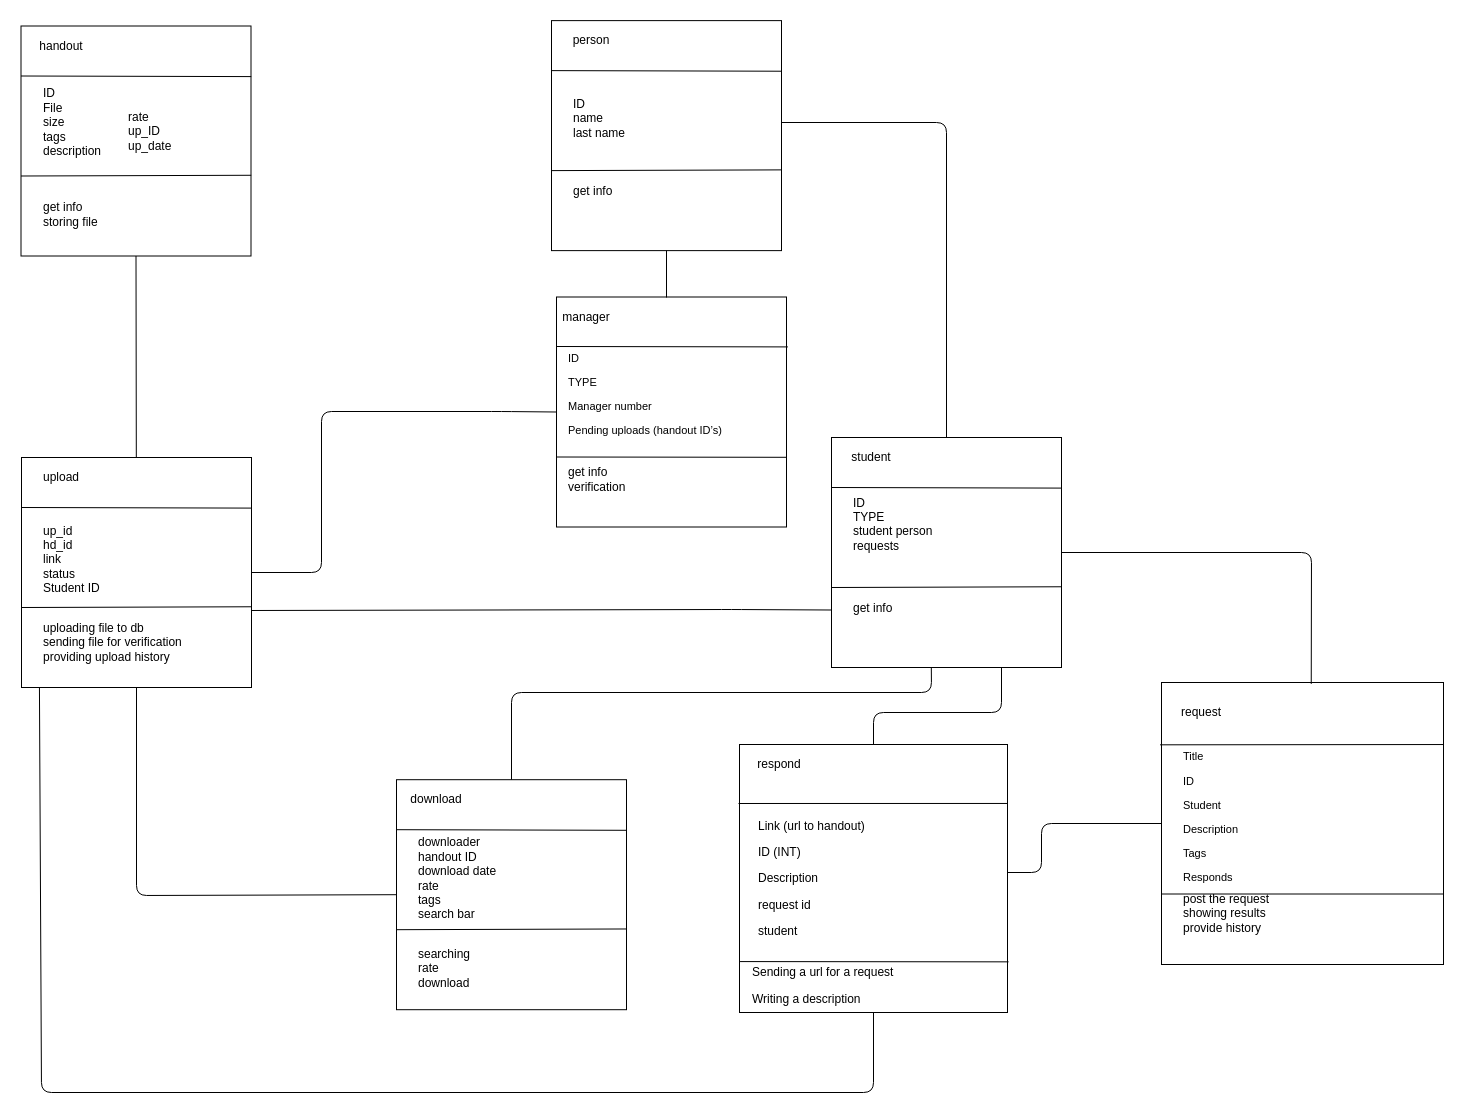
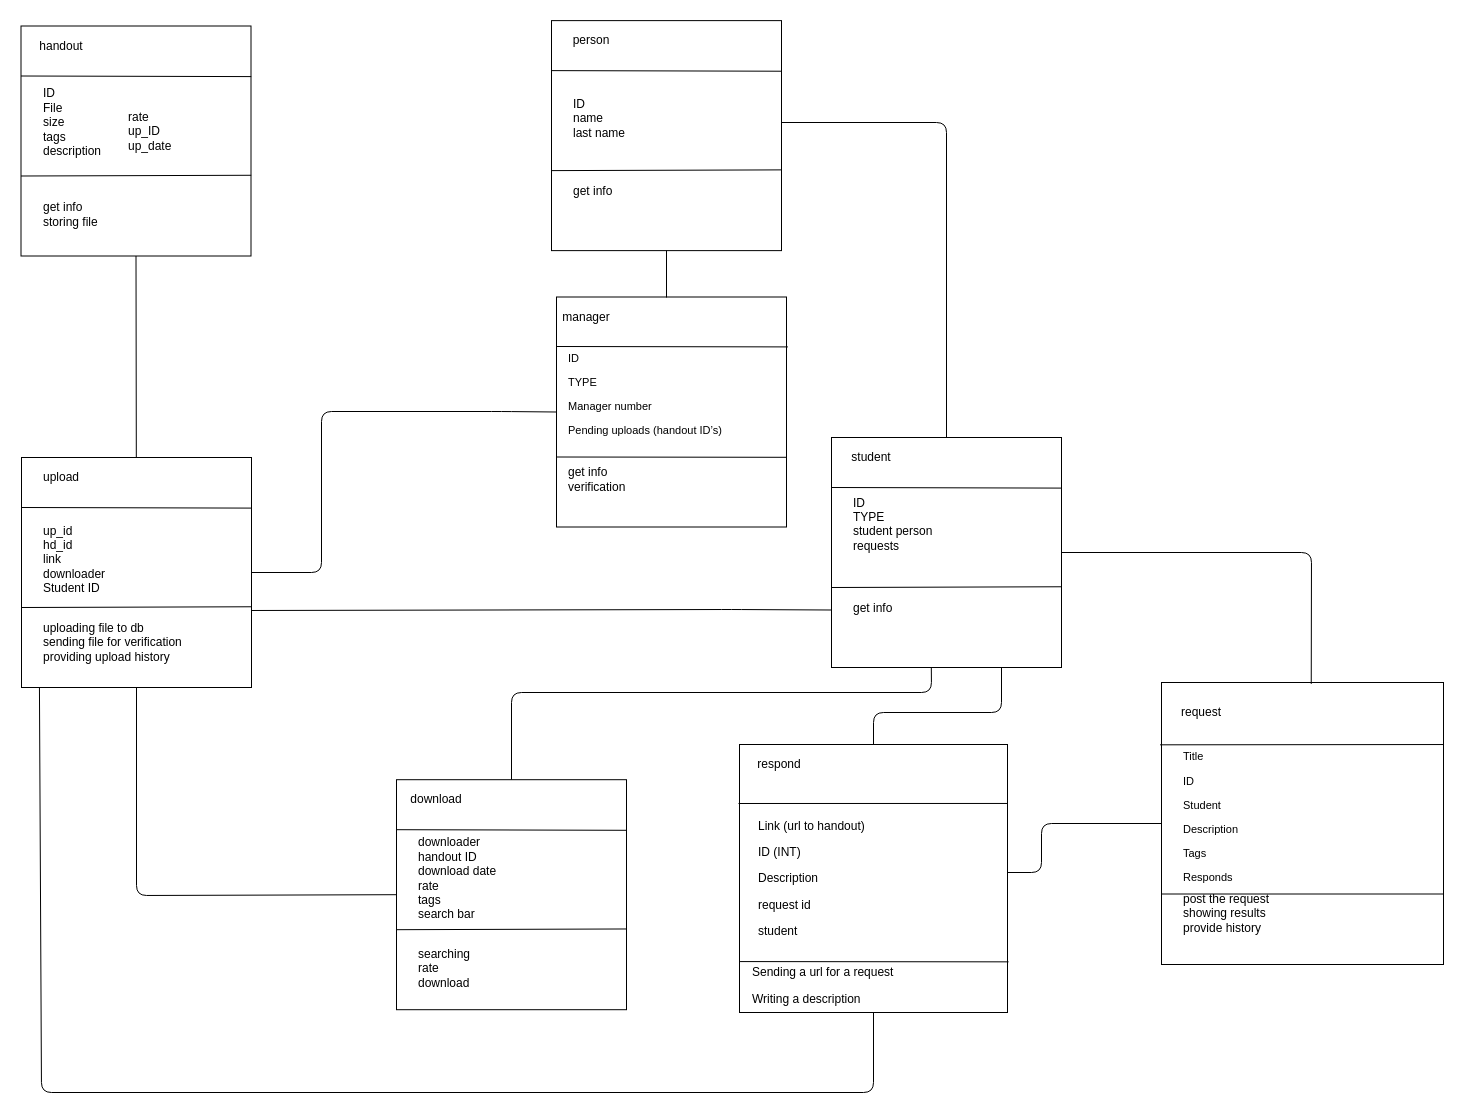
- <mxCell id="12" value="&lt;div style=&quot;text-align: left&quot;&gt;&lt;span&gt;up_id&lt;/span&gt;&lt;/div&gt;&lt;div style=&quot;text-align: left&quot;&gt;&lt;span&gt;hd_id&lt;/span&gt;&lt;/div&gt;&lt;div style=&quot;text-align: left&quot;&gt;&lt;span&gt;link&lt;/span&gt;&lt;/div&gt;&lt;div style=&quot;text-align: left&quot;&gt;&lt;span&gt;status&lt;/span&gt;&lt;/div&gt;&lt;div style=&quot;text-align: left&quot;&gt;&lt;span&gt;Student ID&amp;nbsp;&lt;/span&gt;&lt;span&gt;&lt;br&gt;&lt;/span&gt;&lt;/div&gt;" style="text;html=1;strokeColor=none;fillColor=none;align=left;verticalAlign=middle;whiteSpace=wrap;rounded=0;" parent="1" vertex="1"><mxGeometry x="41" y="519" width="120" height="80" as="geometry" /></mxCell>
+ <mxCell id="12" value="&lt;div style=&quot;text-align: left&quot;&gt;&lt;span&gt;up_id&lt;/span&gt;&lt;/div&gt;&lt;div style=&quot;text-align: left&quot;&gt;&lt;span&gt;hd_id&lt;/span&gt;&lt;/div&gt;&lt;div style=&quot;text-align: left&quot;&gt;&lt;span&gt;link&lt;/span&gt;&lt;/div&gt;&lt;div style=&quot;text-align: left&quot;&gt;&lt;span&gt;downloader&lt;/span&gt;&lt;/div&gt;&lt;div style=&quot;text-align: left&quot;&gt;&lt;span&gt;Student ID&amp;nbsp;&lt;/span&gt;&lt;span&gt;&lt;br&gt;&lt;/span&gt;&lt;/div&gt;" style="text;html=1;strokeColor=none;fillColor=none;align=left;verticalAlign=middle;whiteSpace=wrap;rounded=0;" parent="1" vertex="1"><mxGeometry x="41" y="519" width="120" height="80" as="geometry" /></mxCell>
